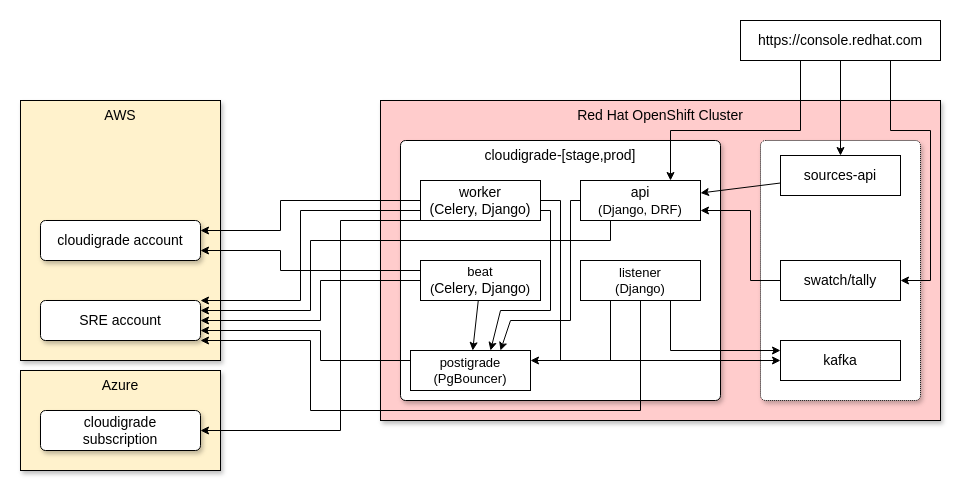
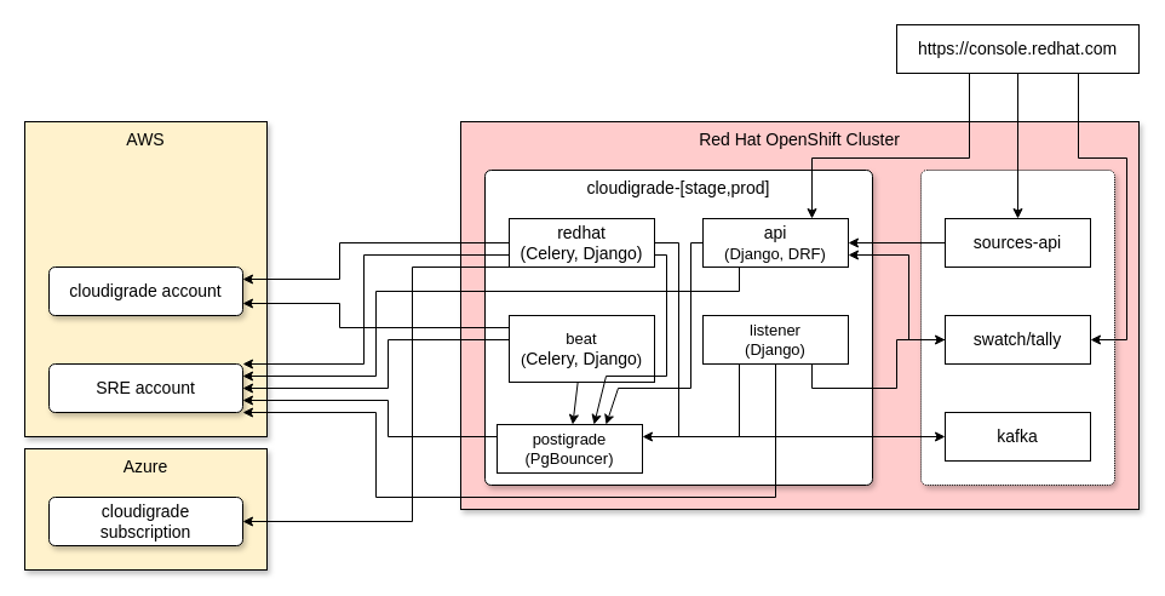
- <mxCell id="29" value="&lt;font style=&quot;font-size: 14px&quot;&gt;sources-api&lt;br&gt;&lt;/font&gt;" style="rounded=0;whiteSpace=wrap;html=1;glass=0;sketch=0;shadow=0;" parent="1" vertex="1"><mxGeometry x="780" y="155" width="120" height="40" as="geometry" /></mxCell>
+ <mxCell id="29" value="&lt;font style=&quot;font-size: 14px&quot;&gt;sources-api&lt;br&gt;&lt;/font&gt;" style="rounded=0;whiteSpace=wrap;html=1;glass=0;sketch=0;shadow=0;" parent="1" vertex="1"><mxGeometry x="780" y="180" width="120" height="40" as="geometry" /></mxCell>
- <mxCell id="18" value="&lt;font style=&quot;font-size: 14px&quot;&gt;worker&lt;br&gt;(Celery, Django)&lt;br&gt;&lt;/font&gt;" style="rounded=0;whiteSpace=wrap;html=1;" parent="1" vertex="1"><mxGeometry x="420" y="180" width="120" height="40" as="geometry" /></mxCell>
+ <mxCell id="18" value="&lt;font style=&quot;font-size: 14px&quot;&gt;redhat&lt;br&gt;(Celery, Django)&lt;br&gt;&lt;/font&gt;" style="rounded=0;whiteSpace=wrap;html=1;" parent="1" vertex="1"><mxGeometry x="420" y="180" width="120" height="40" as="geometry" /></mxCell>
- <mxCell id="13" value="&lt;font style=&quot;font-size: 13px&quot;&gt;beat&lt;br&gt;(&lt;span style=&quot;font-size: 14px&quot;&gt;Celery, Django&lt;/span&gt;)&lt;br&gt;&lt;/font&gt;" style="rounded=0;whiteSpace=wrap;html=1;" parent="1" vertex="1"><mxGeometry x="420" y="260" width="120" height="40" as="geometry" /></mxCell>
+ <mxCell id="13" value="&lt;font style=&quot;font-size: 13px&quot;&gt;beat&lt;br&gt;(&lt;span style=&quot;font-size: 14px&quot;&gt;Celery, Django&lt;/span&gt;)&lt;br&gt;&lt;/font&gt;" style="rounded=0;whiteSpace=wrap;html=1;" parent="1" vertex="1"><mxGeometry x="420" y="260" width="120" height="55" as="geometry" /></mxCell>
- <mxCell id="24" style="edgeStyle=orthogonalEdgeStyle;rounded=0;orthogonalLoop=1;jettySize=auto;html=1;exitX=0.75;exitY=1;exitDx=0;exitDy=0;entryX=0;entryY=0.25;entryDx=0;entryDy=0;" parent="1" source="25" target="32" edge="1"><mxGeometry relative="1" as="geometry" /></mxCell>
+ <mxCell id="24" style="edgeStyle=orthogonalEdgeStyle;rounded=0;orthogonalLoop=1;jettySize=auto;html=1;exitX=0.75;exitY=1;exitDx=0;exitDy=0;" parent="1" source="25" target="31" edge="1"><mxGeometry relative="1" as="geometry" /></mxCell>
